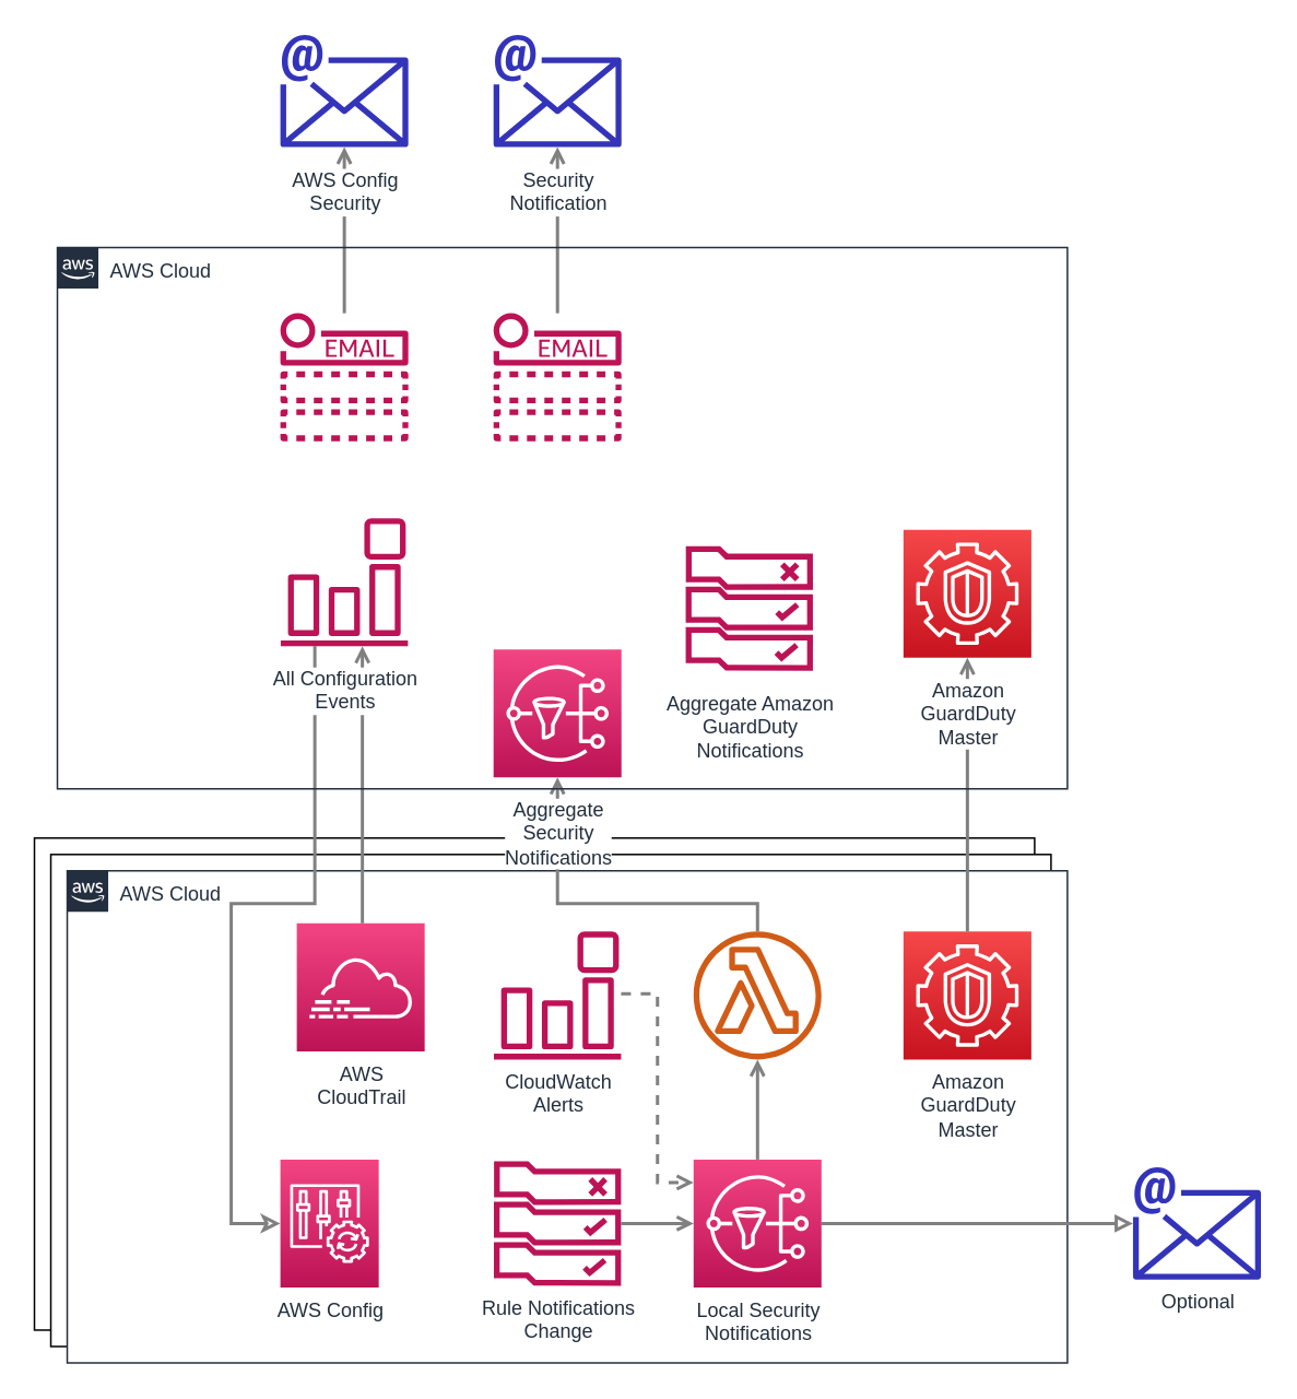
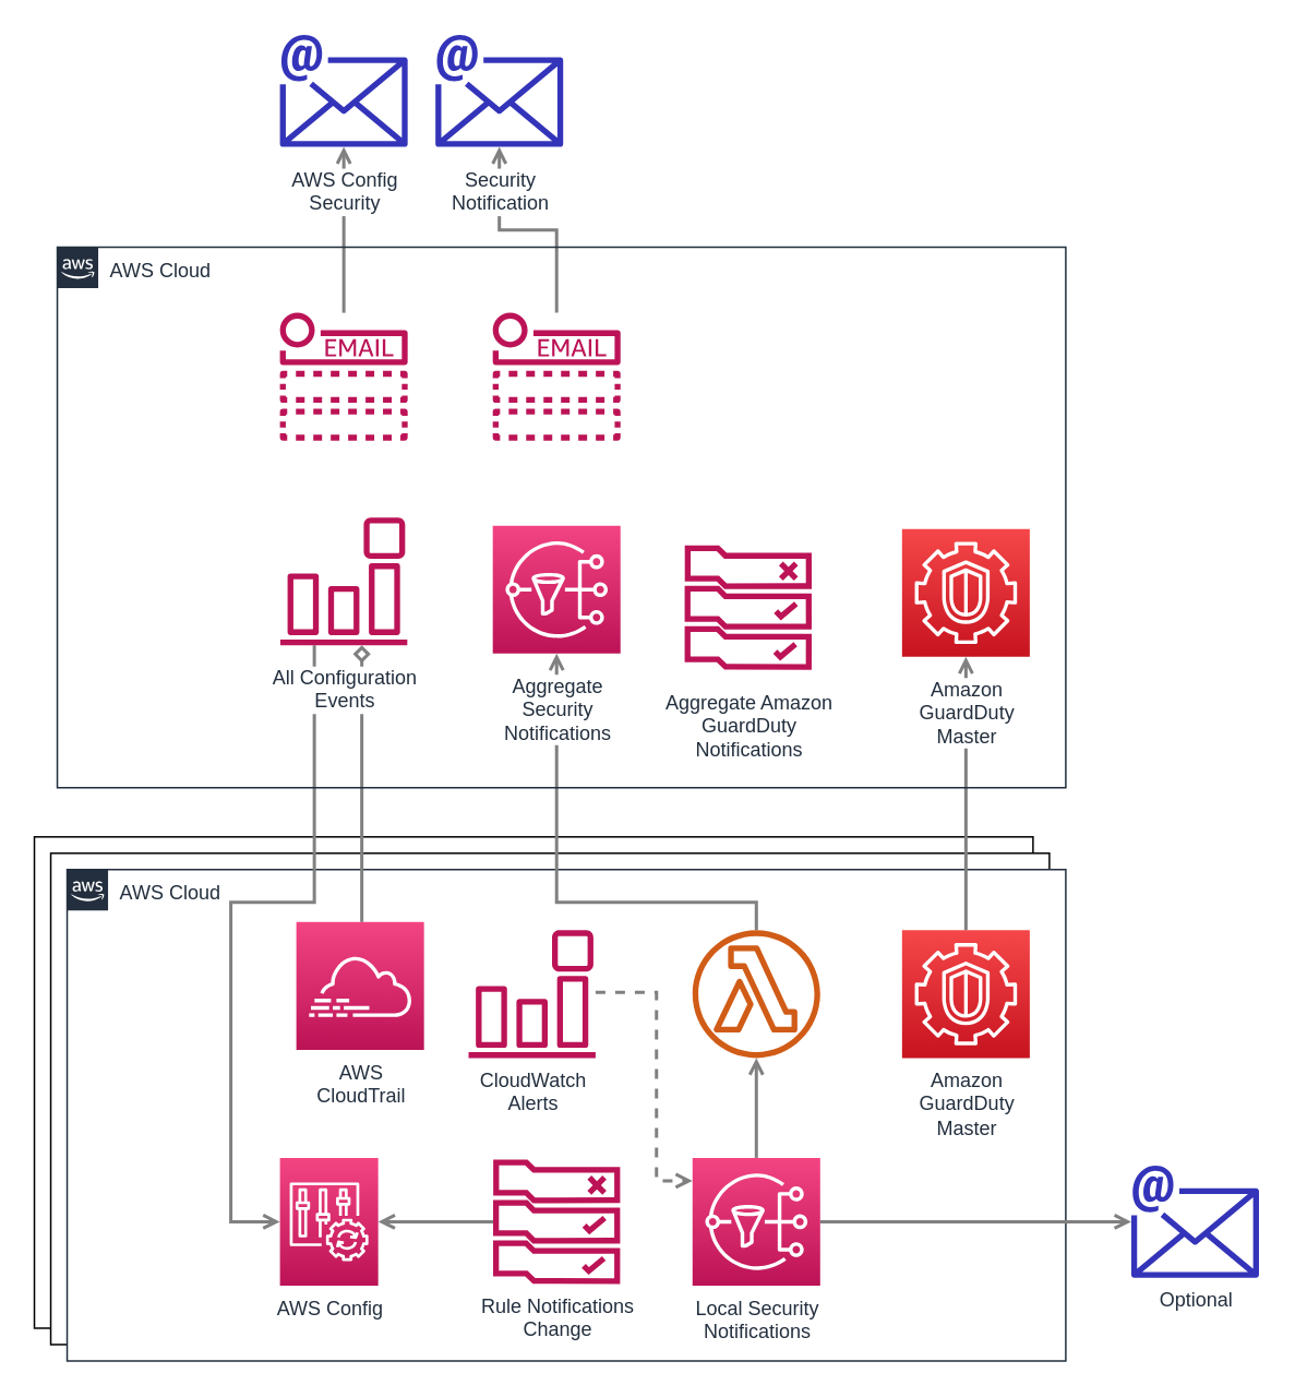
- <mxCell id="17" value="Security&lt;br&gt;Notification&lt;br&gt;" style="outlineConnect=0;fontColor=#232F3E;gradientColor=none;fillColor=#3334B9;strokeColor=none;dashed=0;verticalLabelPosition=bottom;verticalAlign=top;align=center;html=1;fontSize=12;fontStyle=0;aspect=fixed;pointerEvents=1;shape=mxgraph.aws4.email;labelBackgroundColor=#ffffff;spacingTop=6;" vertex="1" parent="1"><mxGeometry x="300.5" y="20.5" width="78" height="69" as="geometry" /></mxCell>
+ <mxCell id="17" value="Security&lt;br&gt;Notification&lt;br&gt;" style="outlineConnect=0;fontColor=#232F3E;gradientColor=none;fillColor=#3334B9;strokeColor=none;dashed=0;verticalLabelPosition=bottom;verticalAlign=top;align=center;html=1;fontSize=12;fontStyle=0;aspect=fixed;pointerEvents=1;shape=mxgraph.aws4.email;labelBackgroundColor=#ffffff;spacingTop=6;" vertex="1" parent="1"><mxGeometry x="265.5" y="20.5" width="78" height="69" as="geometry" /></mxCell>
- <mxCell id="8" style="edgeStyle=orthogonalEdgeStyle;rounded=0;orthogonalLoop=1;jettySize=auto;html=1;startArrow=none;startFill=0;endArrow=open;endFill=0;strokeColor=#808080;strokeWidth=2;" edge="1" parent="1" source="24" target="20"><mxGeometry relative="1" as="geometry"><Array as="points"><mxPoint x="220.5" y="480.5" /><mxPoint x="220.5" y="480.5" /></Array></mxGeometry></mxCell>
+ <mxCell id="8" style="edgeStyle=orthogonalEdgeStyle;rounded=0;orthogonalLoop=1;jettySize=auto;html=1;startArrow=none;startFill=0;endArrow=diamond;endFill=0;strokeColor=#808080;strokeWidth=2;" edge="1" parent="1" source="24" target="20"><mxGeometry relative="1" as="geometry"><Array as="points"><mxPoint x="220.5" y="480.5" /><mxPoint x="220.5" y="480.5" /></Array></mxGeometry></mxCell>
- <mxCell id="21" value="Aggregate&lt;br&gt;Security&lt;br&gt;Notifications&lt;br&gt;" style="outlineConnect=0;fontColor=#232F3E;gradientColor=#F34482;gradientDirection=north;fillColor=#BC1356;strokeColor=#ffffff;dashed=0;verticalLabelPosition=bottom;verticalAlign=top;align=center;html=1;fontSize=12;fontStyle=0;aspect=fixed;shape=mxgraph.aws4.resourceIcon;resIcon=mxgraph.aws4.sns;labelBackgroundColor=#ffffff;spacingTop=6;" vertex="1" parent="1"><mxGeometry x="300.5" y="395.5" width="78" height="78" as="geometry" /></mxCell>
+ <mxCell id="21" value="Aggregate&lt;br&gt;Security&lt;br&gt;Notifications&lt;br&gt;" style="outlineConnect=0;fontColor=#232F3E;gradientColor=#F34482;gradientDirection=north;fillColor=#BC1356;strokeColor=#ffffff;dashed=0;verticalLabelPosition=bottom;verticalAlign=top;align=center;html=1;fontSize=12;fontStyle=0;aspect=fixed;shape=mxgraph.aws4.resourceIcon;resIcon=mxgraph.aws4.sns;labelBackgroundColor=#ffffff;spacingTop=6;" vertex="1" parent="1"><mxGeometry x="300.5" y="320.5" width="78" height="78" as="geometry" /></mxCell>
- <mxCell id="26" value="CloudWatch&lt;br&gt;Alerts&lt;br&gt;" style="outlineConnect=0;fontColor=#232F3E;gradientColor=none;fillColor=#BC1356;strokeColor=none;dashed=0;verticalLabelPosition=bottom;verticalAlign=top;align=center;html=1;fontSize=12;fontStyle=0;aspect=fixed;pointerEvents=1;shape=mxgraph.aws4.event_event_based;labelBackgroundColor=#ffffff;" vertex="1" parent="1"><mxGeometry x="300.5" y="567.5" width="78" height="78" as="geometry" /></mxCell>
+ <mxCell id="26" value="CloudWatch&lt;br&gt;Alerts&lt;br&gt;" style="outlineConnect=0;fontColor=#232F3E;gradientColor=none;fillColor=#BC1356;strokeColor=none;dashed=0;verticalLabelPosition=bottom;verticalAlign=top;align=center;html=1;fontSize=12;fontStyle=0;aspect=fixed;pointerEvents=1;shape=mxgraph.aws4.event_event_based;labelBackgroundColor=#ffffff;" vertex="1" parent="1"><mxGeometry x="285.5" y="567.5" width="78" height="78" as="geometry" /></mxCell>
- <mxCell id="7" style="edgeStyle=orthogonalEdgeStyle;rounded=0;orthogonalLoop=1;jettySize=auto;html=1;startArrow=none;startFill=0;endArrow=classic;endFill=0;strokeColor=#808080;strokeWidth=2;" edge="1" parent="1" source="20" target="25"><mxGeometry relative="1" as="geometry"><Array as="points"><mxPoint x="191.5" y="550.5" /><mxPoint x="140.5" y="550.5" /><mxPoint x="140.5" y="745.5" /></Array></mxGeometry></mxCell>
+ <mxCell id="7" style="edgeStyle=orthogonalEdgeStyle;rounded=0;orthogonalLoop=1;jettySize=auto;html=1;startArrow=none;startFill=0;endArrow=open;endFill=0;strokeColor=#808080;strokeWidth=2;" edge="1" parent="1" source="20" target="25"><mxGeometry relative="1" as="geometry"><Array as="points"><mxPoint x="191.5" y="550.5" /><mxPoint x="140.5" y="550.5" /><mxPoint x="140.5" y="745.5" /></Array></mxGeometry></mxCell>
- <mxCell id="10" value="" style="edgeStyle=orthogonalEdgeStyle;rounded=0;orthogonalLoop=1;jettySize=auto;html=1;startArrow=none;startFill=0;endArrow=open;endFill=0;strokeColor=#808080;strokeWidth=2;" edge="1" parent="1" source="27" target="29"><mxGeometry relative="1" as="geometry" /></mxCell>
+ <mxCell id="10" value="" style="edgeStyle=orthogonalEdgeStyle;rounded=0;orthogonalLoop=1;jettySize=auto;html=1;startArrow=none;startFill=0;endArrow=open;endFill=0;strokeColor=#808080;strokeWidth=2;" edge="1" parent="1" source="27" target="25"><mxGeometry relative="1" as="geometry" /></mxCell>
- <mxCell id="12" style="edgeStyle=orthogonalEdgeStyle;rounded=0;orthogonalLoop=1;jettySize=auto;html=1;startArrow=none;startFill=0;endArrow=block;endFill=0;strokeColor=#808080;strokeWidth=2;" edge="1" parent="1" source="29" target="31"><mxGeometry relative="1" as="geometry" /></mxCell>
+ <mxCell id="12" style="edgeStyle=orthogonalEdgeStyle;rounded=0;orthogonalLoop=1;jettySize=auto;html=1;startArrow=none;startFill=0;endArrow=open;endFill=0;strokeColor=#808080;strokeWidth=2;" edge="1" parent="1" source="29" target="31"><mxGeometry relative="1" as="geometry" /></mxCell>
